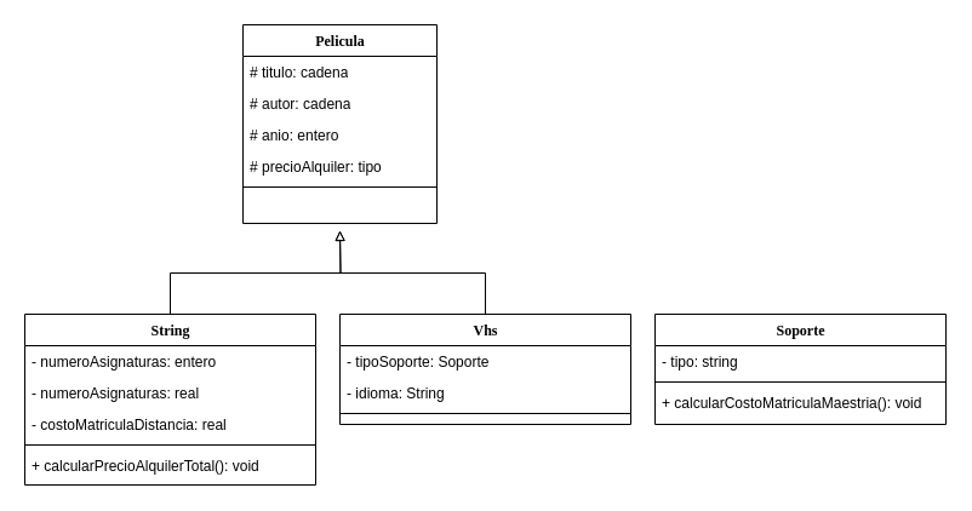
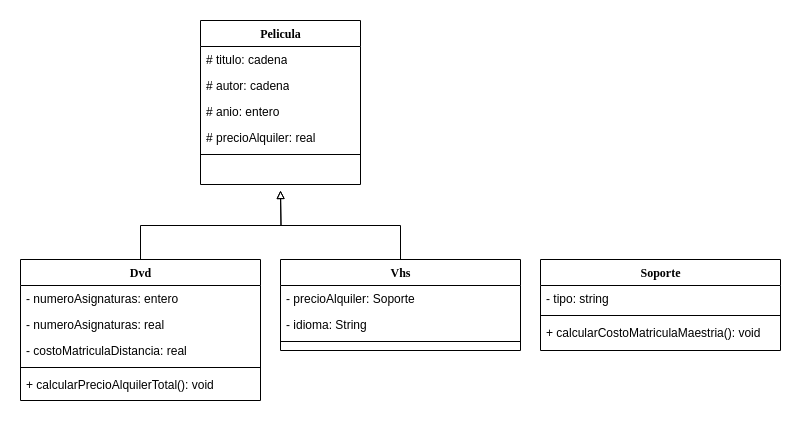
- <mxCell id="6" value="# precioAlquiler: tipo" style="text;html=1;strokeColor=none;fillColor=none;align=left;verticalAlign=top;spacingLeft=4;spacingRight=4;whiteSpace=wrap;overflow=hidden;rotatable=0;points=[[0,0.5],[1,0.5]];portConstraint=eastwest;" parent="2" vertex="1"><mxGeometry y="104" width="160" height="26" as="geometry" /></mxCell>
+ <mxCell id="6" value="# precioAlquiler: real" style="text;html=1;strokeColor=none;fillColor=none;align=left;verticalAlign=top;spacingLeft=4;spacingRight=4;whiteSpace=wrap;overflow=hidden;rotatable=0;points=[[0,0.5],[1,0.5]];portConstraint=eastwest;" parent="2" vertex="1"><mxGeometry y="104" width="160" height="26" as="geometry" /></mxCell>
- <mxCell id="9" value="String" style="swimlane;html=1;fontStyle=1;align=center;verticalAlign=top;childLayout=stackLayout;horizontal=1;startSize=26;horizontalStack=0;resizeParent=1;resizeLast=0;collapsible=1;marginBottom=0;swimlaneFillColor=#ffffff;rounded=0;shadow=0;comic=0;labelBackgroundColor=none;strokeWidth=1;fillColor=none;fontFamily=Verdana;fontSize=12" parent="1" vertex="1"><mxGeometry x="20" y="259" width="240" height="141" as="geometry" /></mxCell>
+ <mxCell id="9" value="Dvd" style="swimlane;html=1;fontStyle=1;align=center;verticalAlign=top;childLayout=stackLayout;horizontal=1;startSize=26;horizontalStack=0;resizeParent=1;resizeLast=0;collapsible=1;marginBottom=0;swimlaneFillColor=#ffffff;rounded=0;shadow=0;comic=0;labelBackgroundColor=none;strokeWidth=1;fillColor=none;fontFamily=Verdana;fontSize=12" parent="1" vertex="1"><mxGeometry x="20" y="259" width="240" height="141" as="geometry" /></mxCell>
- <mxCell id="17" value="- tipoSoporte: Soporte" style="text;html=1;strokeColor=none;fillColor=none;align=left;verticalAlign=top;spacingLeft=4;spacingRight=4;whiteSpace=wrap;overflow=hidden;rotatable=0;points=[[0,0.5],[1,0.5]];portConstraint=eastwest;" parent="16" vertex="1"><mxGeometry y="26" width="240" height="26" as="geometry" /></mxCell>
+ <mxCell id="17" value="- precioAlquiler: Soporte" style="text;html=1;strokeColor=none;fillColor=none;align=left;verticalAlign=top;spacingLeft=4;spacingRight=4;whiteSpace=wrap;overflow=hidden;rotatable=0;points=[[0,0.5],[1,0.5]];portConstraint=eastwest;" parent="16" vertex="1"><mxGeometry y="26" width="240" height="26" as="geometry" /></mxCell>
